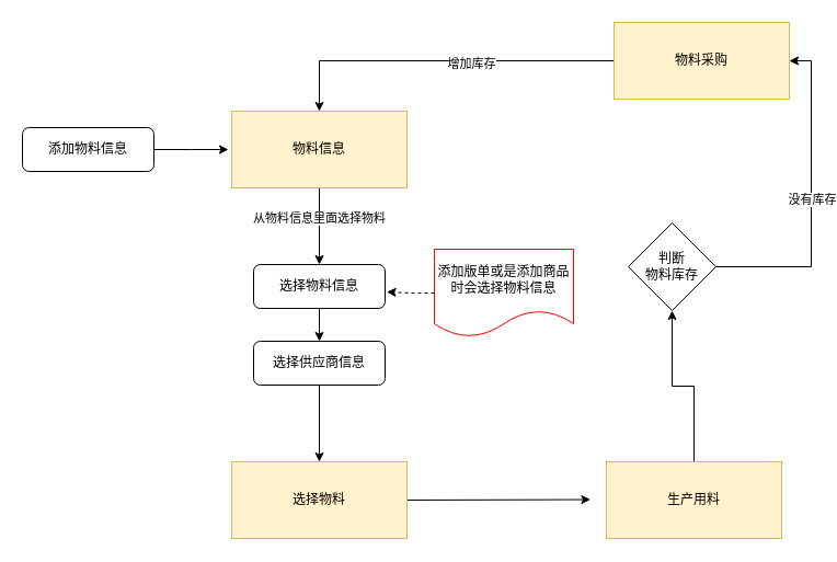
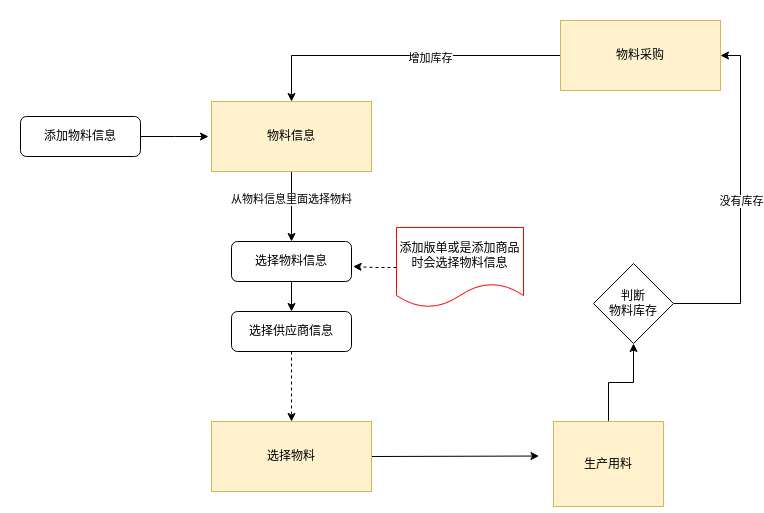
- <mxCell id="22" value="判断&lt;br&gt;物料库存" style="rhombus;whiteSpace=wrap;html=1;" vertex="1" parent="1"><mxGeometry x="573" y="203" width="80" height="80" as="geometry" /></mxCell>
+ <mxCell id="22" value="判断&lt;br&gt;物料库存" style="rhombus;whiteSpace=wrap;html=1;" vertex="1" parent="1"><mxGeometry x="593" y="263" width="80" height="80" as="geometry" /></mxCell>
- <mxCell id="13" style="edgeStyle=orthogonalEdgeStyle;rounded=0;orthogonalLoop=1;jettySize=auto;html=1;exitX=0.5;exitY=1;exitDx=0;exitDy=0;entryX=0.5;entryY=0;entryDx=0;entryDy=0;" edge="1" parent="1" source="14" target="8"><mxGeometry relative="1" as="geometry" /></mxCell>
+ <mxCell id="13" style="edgeStyle=orthogonalEdgeStyle;rounded=0;orthogonalLoop=1;jettySize=auto;html=1;exitX=0.5;exitY=1;exitDx=0;exitDy=0;entryX=0.5;entryY=0;entryDx=0;entryDy=0;dashed=1;" edge="1" parent="1" source="14" target="8"><mxGeometry relative="1" as="geometry" /></mxCell>
- <mxCell id="10" value="生产用料" style="rounded=0;whiteSpace=wrap;html=1;fillColor=#fff2cc;strokeColor=#d6b656;" vertex="1" parent="1"><mxGeometry x="553" y="421" width="160" height="70" as="geometry" /></mxCell>
+ <mxCell id="10" value="生产用料" style="rounded=0;whiteSpace=wrap;html=1;fillColor=#fff2cc;strokeColor=#d6b656;" vertex="1" parent="1"><mxGeometry x="553" y="421" width="110" height="85" as="geometry" /></mxCell>
